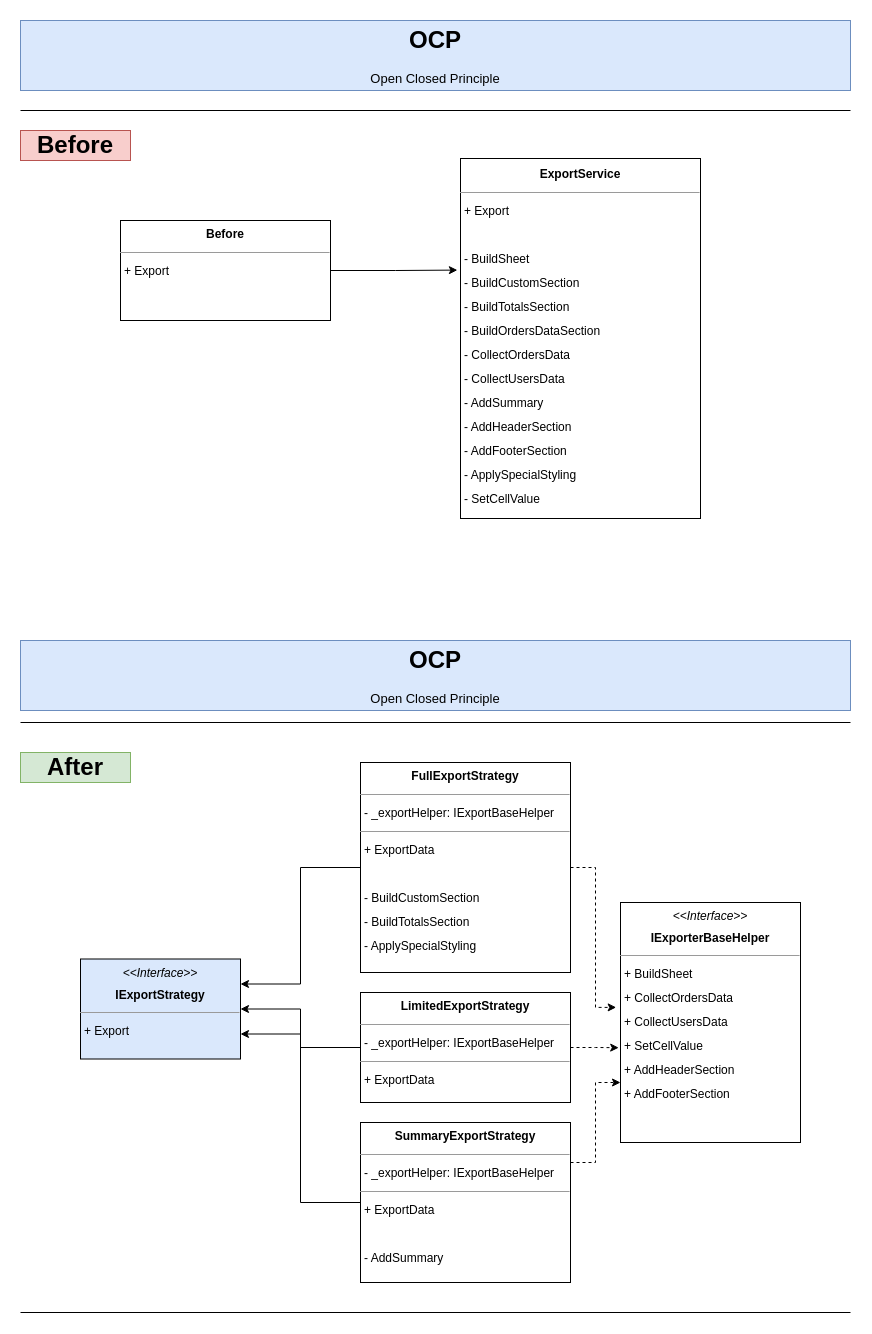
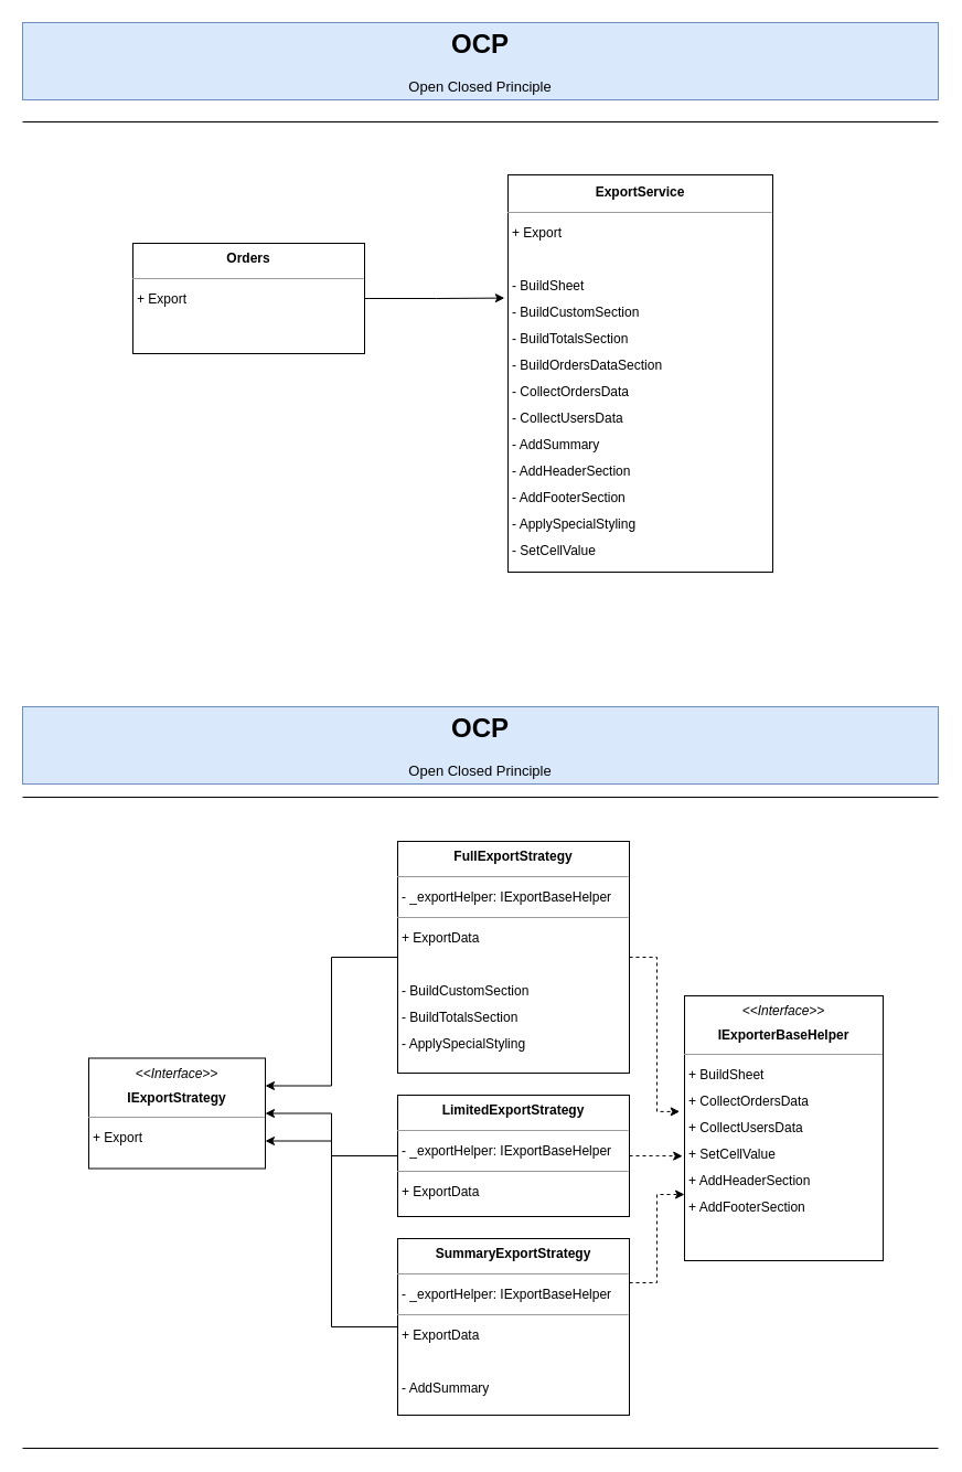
- <mxCell id="3" value="&lt;h1&gt;Before&lt;/h1&gt;" style="text;html=1;strokeColor=#b85450;fillColor=#f8cecc;align=center;verticalAlign=middle;whiteSpace=wrap;rounded=0;" parent="1" vertex="1"><mxGeometry x="20" y="130" width="110" height="30" as="geometry" /></mxCell>
- <mxCell id="6" value="&lt;p style=&quot;margin: 4px 0px 0px; text-align: center; line-height: 180%;&quot;&gt;&lt;b&gt;Before&lt;/b&gt;&lt;br&gt;&lt;/p&gt;&lt;hr style=&quot;line-height: 180%;&quot; size=&quot;1&quot;&gt;&lt;p style=&quot;margin: 0px 0px 0px 4px; line-height: 180%;&quot;&gt;&lt;/p&gt;&lt;p style=&quot;border-color: var(--border-color); margin: 0px 0px 0px 4px; line-height: 24px;&quot;&gt;+ Export&lt;br&gt;&lt;/p&gt;" style="verticalAlign=top;align=left;overflow=fill;fontSize=12;fontFamily=Helvetica;html=1;whiteSpace=wrap;" parent="1" vertex="1"><mxGeometry x="120" y="220" width="210" height="100" as="geometry" /></mxCell>
+ <mxCell id="6" value="&lt;p style=&quot;margin: 4px 0px 0px; text-align: center; line-height: 180%;&quot;&gt;&lt;b&gt;Orders&lt;/b&gt;&lt;br&gt;&lt;/p&gt;&lt;hr style=&quot;line-height: 180%;&quot; size=&quot;1&quot;&gt;&lt;p style=&quot;margin: 0px 0px 0px 4px; line-height: 180%;&quot;&gt;&lt;/p&gt;&lt;p style=&quot;border-color: var(--border-color); margin: 0px 0px 0px 4px; line-height: 24px;&quot;&gt;+ Export&lt;br&gt;&lt;/p&gt;" style="verticalAlign=top;align=left;overflow=fill;fontSize=12;fontFamily=Helvetica;html=1;whiteSpace=wrap;" parent="1" vertex="1"><mxGeometry x="120" y="220" width="210" height="100" as="geometry" /></mxCell>
- <mxCell id="4" value="&lt;h1&gt;After&lt;/h1&gt;" style="text;html=1;strokeColor=#82b366;fillColor=#d5e8d4;align=center;verticalAlign=middle;whiteSpace=wrap;rounded=0;" parent="1" vertex="1"><mxGeometry x="20" y="752" width="110" height="30" as="geometry" /></mxCell>
- <mxCell id="10" value="&lt;p style=&quot;margin: 4px 0px 0px; text-align: center; line-height: 180%;&quot;&gt;&lt;i&gt;&amp;lt;&amp;lt;Interface&amp;gt;&amp;gt;&lt;/i&gt;&lt;br&gt;&lt;b&gt;IExportStrategy&lt;/b&gt;&lt;br&gt;&lt;/p&gt;&lt;hr style=&quot;line-height: 180%;&quot; size=&quot;1&quot;&gt;&lt;p style=&quot;margin: 0px 0px 0px 4px; line-height: 180%;&quot;&gt;&lt;/p&gt;&lt;p style=&quot;border-color: var(--border-color); margin: 0px 0px 0px 4px; line-height: 24px;&quot;&gt;&lt;span style=&quot;background-color: initial;&quot;&gt;+ Export&lt;/span&gt;&lt;br&gt;&lt;/p&gt;&lt;p style=&quot;border-color: var(--border-color); margin: 0px 0px 0px 4px; line-height: 24px;&quot;&gt;&lt;br&gt;&lt;/p&gt;" style="verticalAlign=top;align=left;overflow=fill;fontSize=12;fontFamily=Helvetica;html=1;whiteSpace=wrap;fillColor=#dae8fc;" parent="1" vertex="1"><mxGeometry x="80" y="958.5" width="160" height="100" as="geometry" /></mxCell>
+ <mxCell id="10" value="&lt;p style=&quot;margin: 4px 0px 0px; text-align: center; line-height: 180%;&quot;&gt;&lt;i&gt;&amp;lt;&amp;lt;Interface&amp;gt;&amp;gt;&lt;/i&gt;&lt;br&gt;&lt;b&gt;IExportStrategy&lt;/b&gt;&lt;br&gt;&lt;/p&gt;&lt;hr style=&quot;line-height: 180%;&quot; size=&quot;1&quot;&gt;&lt;p style=&quot;margin: 0px 0px 0px 4px; line-height: 180%;&quot;&gt;&lt;/p&gt;&lt;p style=&quot;border-color: var(--border-color); margin: 0px 0px 0px 4px; line-height: 24px;&quot;&gt;&lt;span style=&quot;background-color: initial;&quot;&gt;+ Export&lt;/span&gt;&lt;br&gt;&lt;/p&gt;&lt;p style=&quot;border-color: var(--border-color); margin: 0px 0px 0px 4px; line-height: 24px;&quot;&gt;&lt;br&gt;&lt;/p&gt;" style="verticalAlign=top;align=left;overflow=fill;fontSize=12;fontFamily=Helvetica;html=1;whiteSpace=wrap;" parent="1" vertex="1"><mxGeometry x="80" y="958.5" width="160" height="100" as="geometry" /></mxCell>
